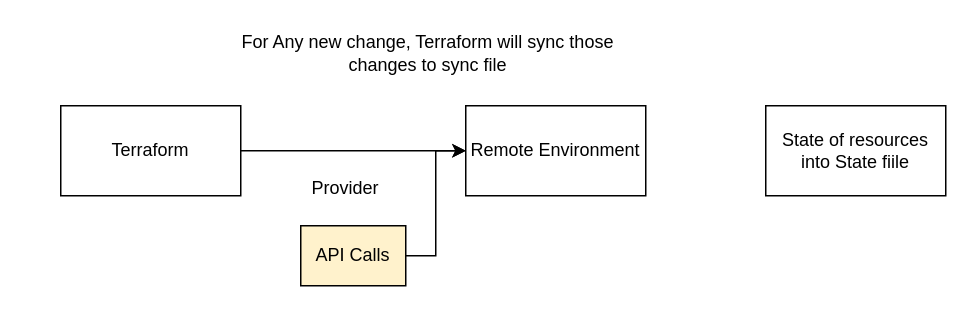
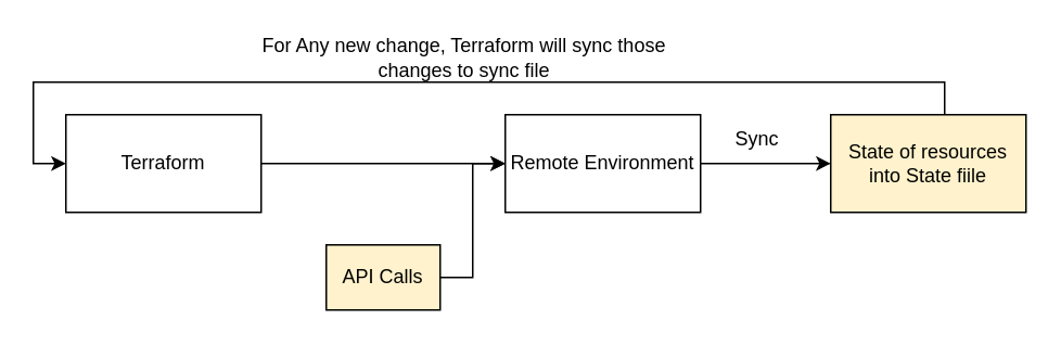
+ <mxCell id="7" style="edgeStyle=orthogonalEdgeStyle;rounded=0;orthogonalLoop=1;jettySize=auto;html=1;entryX=0;entryY=0.5;entryDx=0;entryDy=0;" edge="1" parent="1" source="8" target="3"><mxGeometry relative="1" as="geometry"><Array as="points"><mxPoint x="580" y="50" /><mxPoint x="20" y="50" /><mxPoint x="20" y="100" /></Array></mxGeometry></mxCell>
+ <mxCell id="9" value="Sync" style="text;html=1;strokeColor=none;fillColor=none;align=center;verticalAlign=middle;whiteSpace=wrap;rounded=0;" vertex="1" parent="1"><mxGeometry x="430" y="70" width="70" height="30" as="geometry" /></mxCell>
+ <mxCell id="4" value="" style="edgeStyle=orthogonalEdgeStyle;rounded=0;orthogonalLoop=1;jettySize=auto;html=1;" edge="1" parent="1" source="5" target="8"><mxGeometry relative="1" as="geometry" /></mxCell>
- <mxCell id="8" value="State of resources into State fiile" style="rounded=0;whiteSpace=wrap;html=1;" vertex="1" parent="1"><mxGeometry x="510" y="70" width="120" height="60" as="geometry" /></mxCell>
+ <mxCell id="8" value="State of resources into State fiile" style="rounded=0;whiteSpace=wrap;html=1;fillColor=#fff2cc;" vertex="1" parent="1"><mxGeometry x="510" y="70" width="120" height="60" as="geometry" /></mxCell>
- <mxCell id="6" value="Provider" style="text;html=1;strokeColor=none;fillColor=none;align=center;verticalAlign=middle;whiteSpace=wrap;rounded=0;" vertex="1" parent="1"><mxGeometry x="200" y="110" width="60" height="30" as="geometry" /></mxCell>
